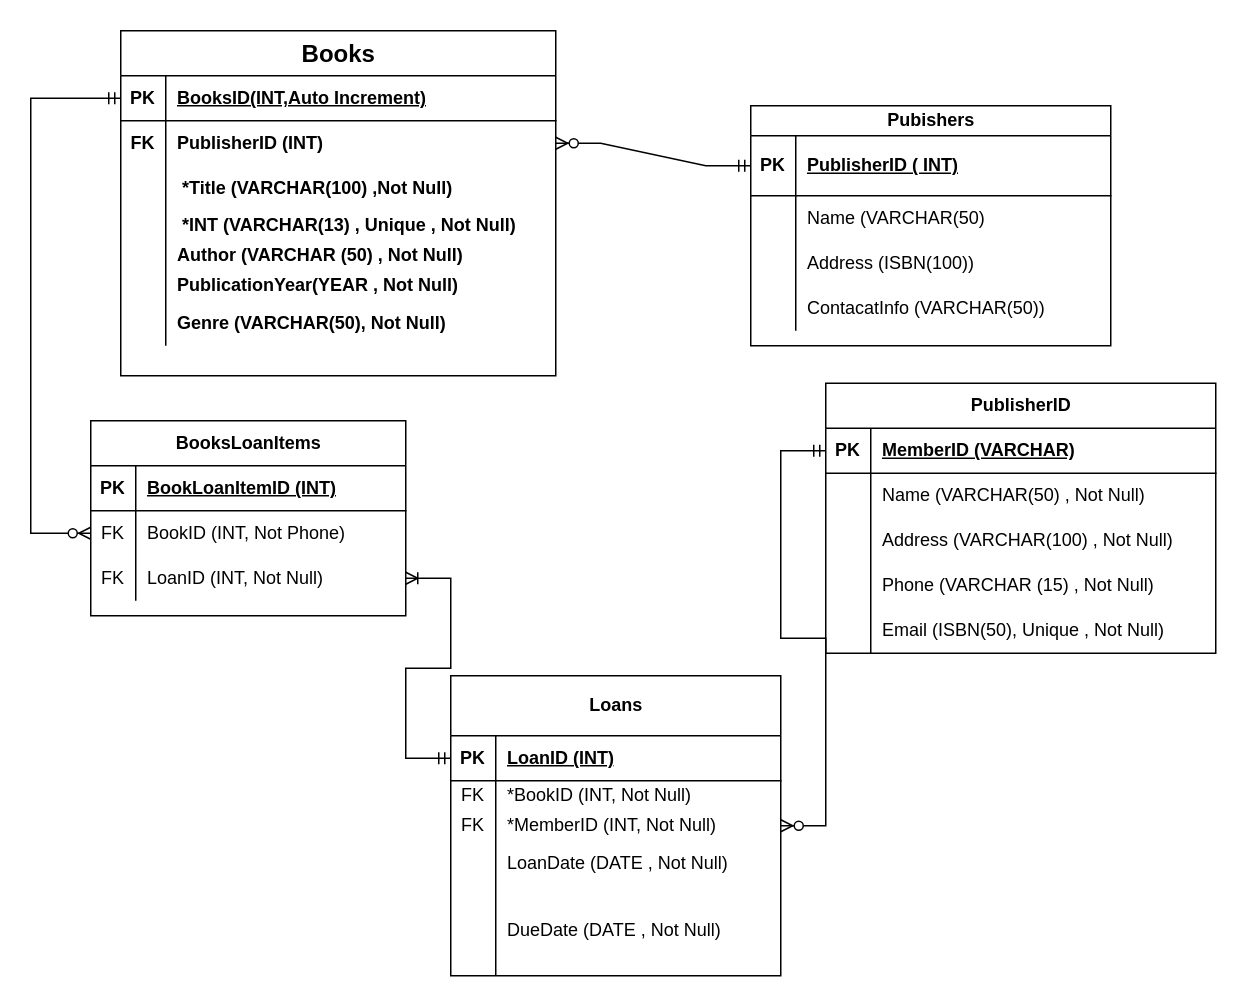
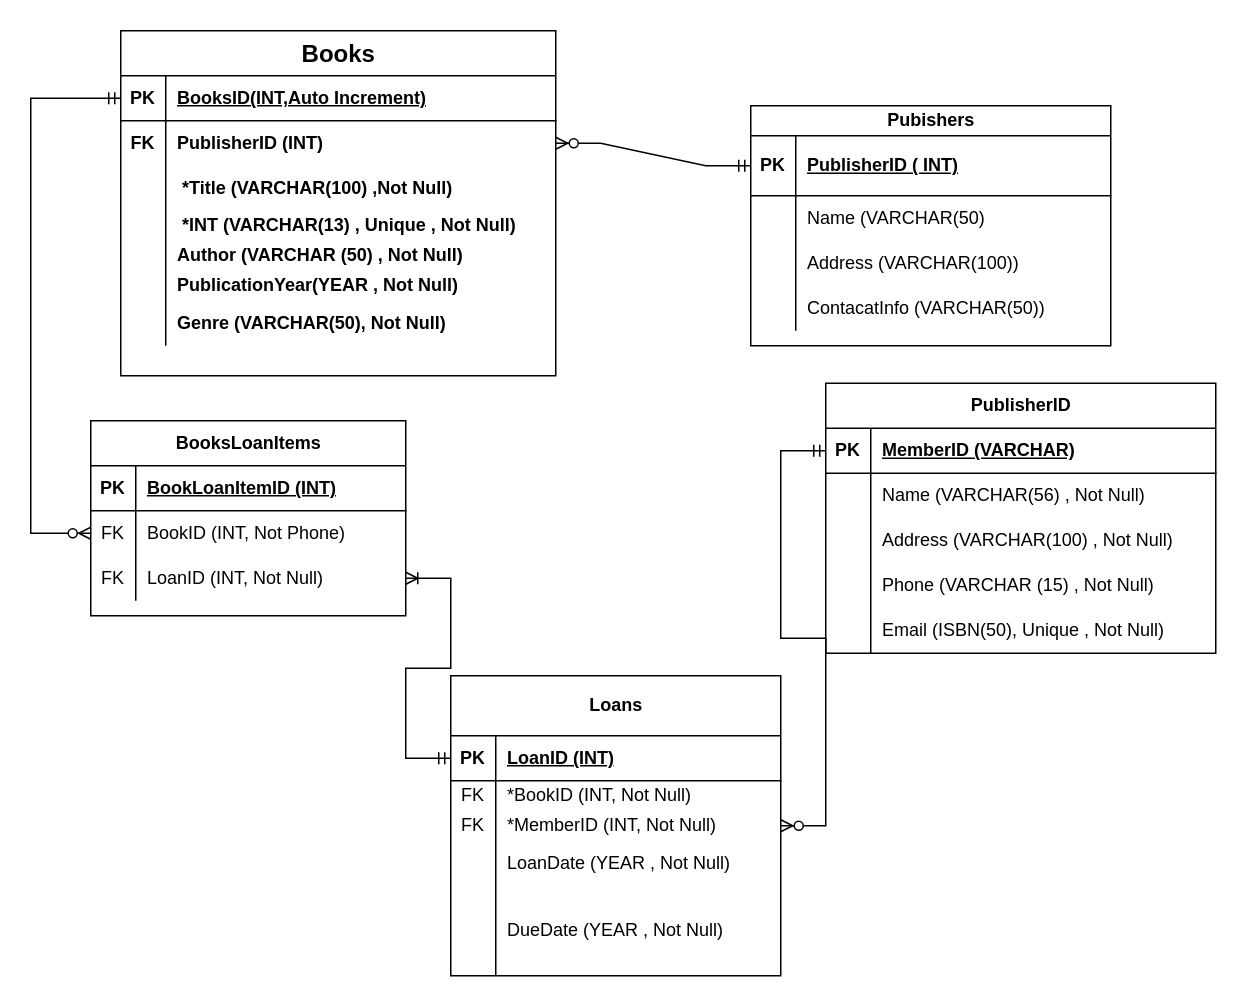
- <mxCell id="33" value="Address (ISBN(100))" style="shape=partialRectangle;connectable=0;fillColor=none;top=0;left=0;bottom=0;right=0;align=left;spacingLeft=6;overflow=hidden;whiteSpace=wrap;html=1;" vertex="1" parent="31"><mxGeometry x="30" width="210" height="30" as="geometry"><mxRectangle width="210" height="30" as="alternateBounds" /></mxGeometry></mxCell>
+ <mxCell id="33" value="Address (VARCHAR(100))" style="shape=partialRectangle;connectable=0;fillColor=none;top=0;left=0;bottom=0;right=0;align=left;spacingLeft=6;overflow=hidden;whiteSpace=wrap;html=1;" vertex="1" parent="31"><mxGeometry x="30" width="210" height="30" as="geometry"><mxRectangle width="210" height="30" as="alternateBounds" /></mxGeometry></mxCell>
- <mxCell id="53" value="Name (VARCHAR(50) , Not Null)" style="shape=partialRectangle;connectable=0;fillColor=none;top=0;left=0;bottom=0;right=0;align=left;spacingLeft=6;overflow=hidden;whiteSpace=wrap;html=1;" vertex="1" parent="51"><mxGeometry x="30" width="230" height="30" as="geometry"><mxRectangle width="230" height="30" as="alternateBounds" /></mxGeometry></mxCell>
+ <mxCell id="53" value="Name (VARCHAR(56) , Not Null)" style="shape=partialRectangle;connectable=0;fillColor=none;top=0;left=0;bottom=0;right=0;align=left;spacingLeft=6;overflow=hidden;whiteSpace=wrap;html=1;" vertex="1" parent="51"><mxGeometry x="30" width="230" height="30" as="geometry"><mxRectangle width="230" height="30" as="alternateBounds" /></mxGeometry></mxCell>
- <mxCell id="75" value="LoanDate (DATE , Not Null)" style="shape=partialRectangle;connectable=0;fillColor=none;top=0;left=0;bottom=0;right=0;align=left;spacingLeft=6;overflow=hidden;whiteSpace=wrap;html=1;" vertex="1" parent="73"><mxGeometry x="30" width="190" height="30" as="geometry"><mxRectangle width="190" height="30" as="alternateBounds" /></mxGeometry></mxCell>
+ <mxCell id="75" value="LoanDate (YEAR , Not Null)" style="shape=partialRectangle;connectable=0;fillColor=none;top=0;left=0;bottom=0;right=0;align=left;spacingLeft=6;overflow=hidden;whiteSpace=wrap;html=1;" vertex="1" parent="73"><mxGeometry x="30" width="190" height="30" as="geometry"><mxRectangle width="190" height="30" as="alternateBounds" /></mxGeometry></mxCell>
- <mxCell id="78" value="DueDate (DATE , Not Null)" style="shape=partialRectangle;connectable=0;fillColor=none;top=0;left=0;bottom=0;right=0;align=left;spacingLeft=6;overflow=hidden;whiteSpace=wrap;html=1;" vertex="1" parent="76"><mxGeometry x="30" width="190" height="60" as="geometry"><mxRectangle width="190" height="60" as="alternateBounds" /></mxGeometry></mxCell>
+ <mxCell id="78" value="DueDate (YEAR , Not Null)" style="shape=partialRectangle;connectable=0;fillColor=none;top=0;left=0;bottom=0;right=0;align=left;spacingLeft=6;overflow=hidden;whiteSpace=wrap;html=1;" vertex="1" parent="76"><mxGeometry x="30" width="190" height="60" as="geometry"><mxRectangle width="190" height="60" as="alternateBounds" /></mxGeometry></mxCell>
